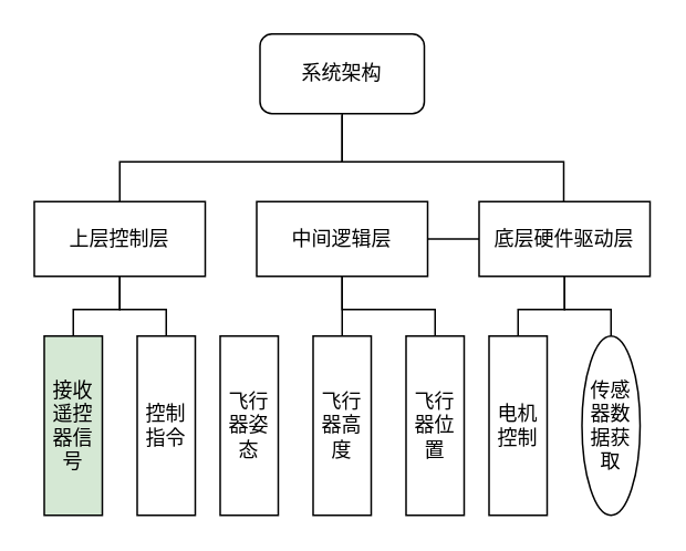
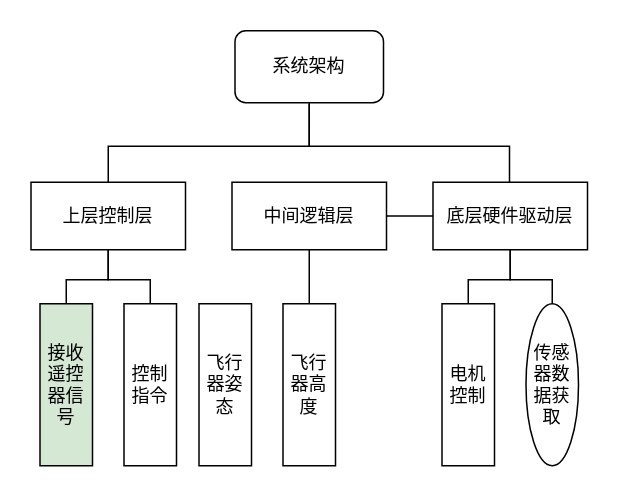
- <mxCell id="10" style="edgeStyle=orthogonalEdgeStyle;rounded=0;orthogonalLoop=1;jettySize=auto;html=1;entryX=0.5;entryY=0;entryDx=0;entryDy=0;endArrow=none;endFill=0;" edge="1" parent="1" source="11" target="19"><mxGeometry relative="1" as="geometry" /></mxCell>
- <mxCell id="19" value="飞行器位置" style="rounded=0;whiteSpace=wrap;html=1;" vertex="1" parent="1"><mxGeometry x="244" y="202" width="35" height="108" as="geometry" /></mxCell>
